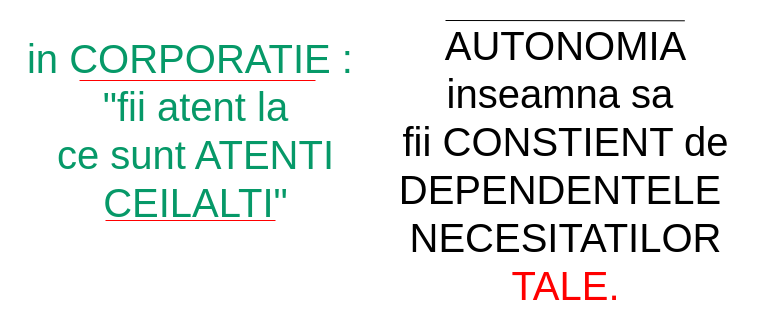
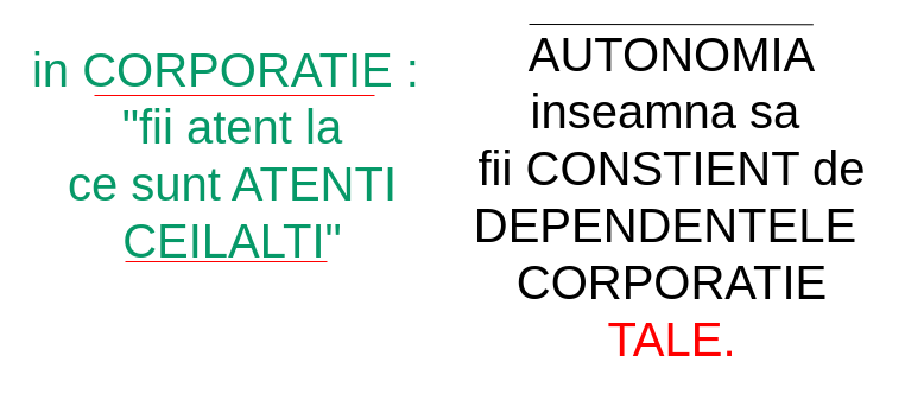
- <mxCell id="5" value="&lt;font color=&quot;#000000&quot;&gt;AUTONOMIA&lt;/font&gt;&lt;br&gt;&lt;font color=&quot;#000000&quot;&gt;inseamna sa&amp;nbsp;&lt;/font&gt;&lt;br&gt;&lt;font color=&quot;#000000&quot;&gt;fii CONSTIENT de&lt;/font&gt;&lt;br&gt;&lt;font color=&quot;#000000&quot;&gt;DEPENDENTELE&amp;nbsp;&lt;/font&gt;&lt;br&gt;&lt;font color=&quot;#000000&quot;&gt;NECESITATILOR&lt;/font&gt;&lt;br&gt;&lt;font color=&quot;#ff0000&quot;&gt;TALE.&lt;/font&gt;" style="text;html=1;align=center;verticalAlign=middle;resizable=0;points=[];autosize=1;strokeColor=none;fillColor=none;fontSize=40;fontColor=#069968;" vertex="1" parent="1"><mxGeometry x="390" y="20" width="350" height="290" as="geometry" /></mxCell>
+ <mxCell id="5" value="&lt;font color=&quot;#000000&quot;&gt;AUTONOMIA&lt;/font&gt;&lt;br&gt;&lt;font color=&quot;#000000&quot;&gt;inseamna sa&amp;nbsp;&lt;/font&gt;&lt;br&gt;&lt;font color=&quot;#000000&quot;&gt;fii CONSTIENT de&lt;/font&gt;&lt;br&gt;&lt;font color=&quot;#000000&quot;&gt;DEPENDENTELE&amp;nbsp;&lt;/font&gt;&lt;br&gt;&lt;font color=&quot;#000000&quot;&gt;CORPORATIE&lt;/font&gt;&lt;br&gt;&lt;font color=&quot;#ff0000&quot;&gt;TALE.&lt;/font&gt;" style="text;html=1;align=center;verticalAlign=middle;resizable=0;points=[];autosize=1;strokeColor=none;fillColor=none;fontSize=40;fontColor=#069968;" vertex="1" parent="1"><mxGeometry x="390" y="20" width="350" height="290" as="geometry" /></mxCell>
